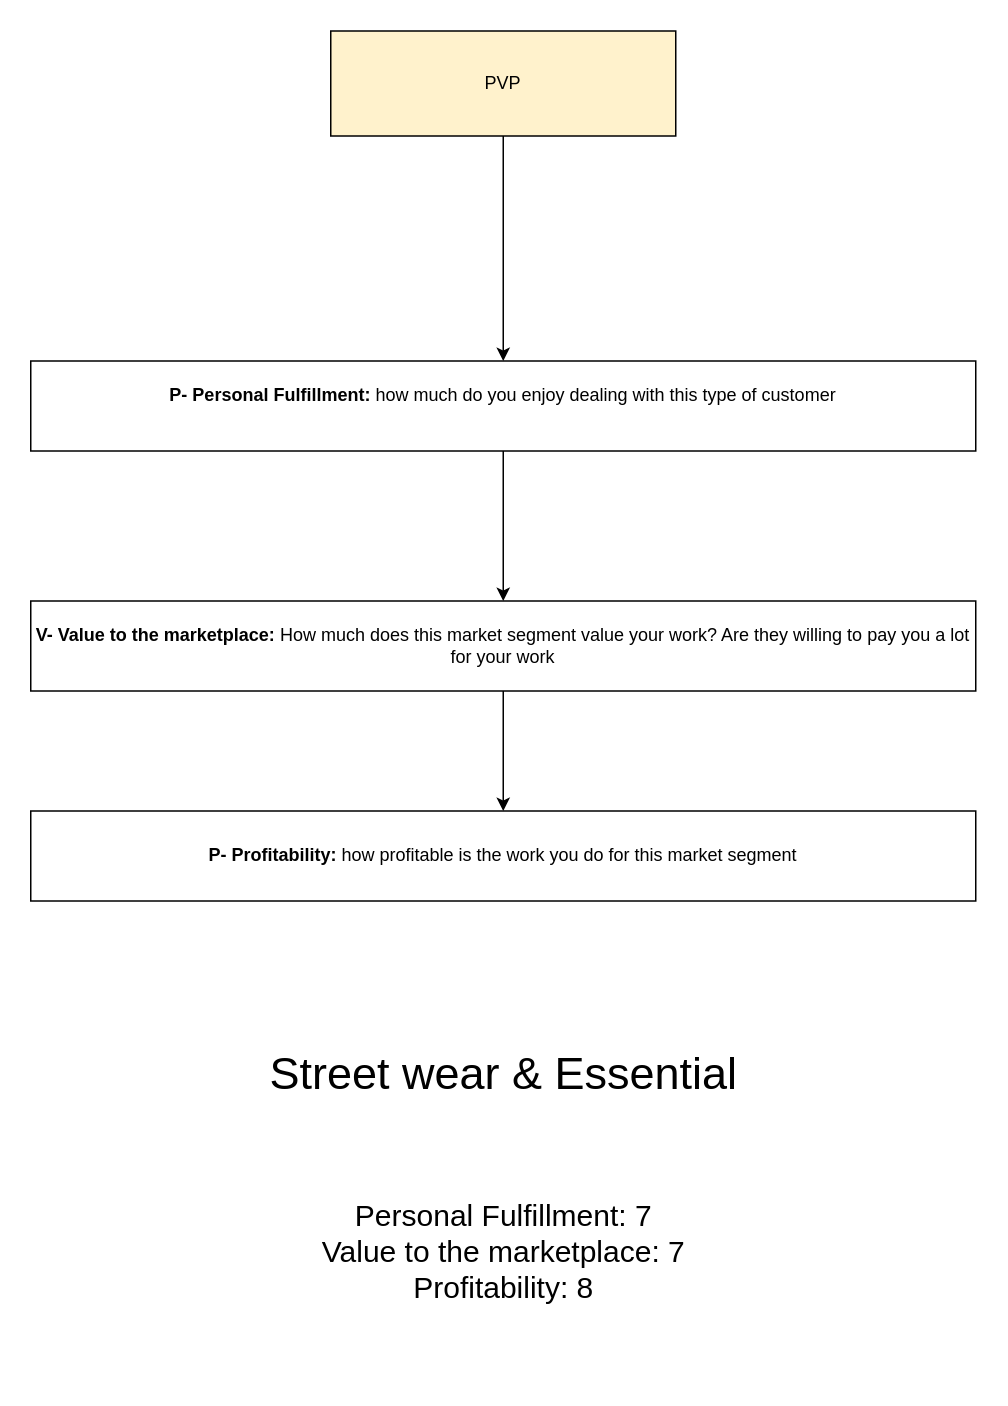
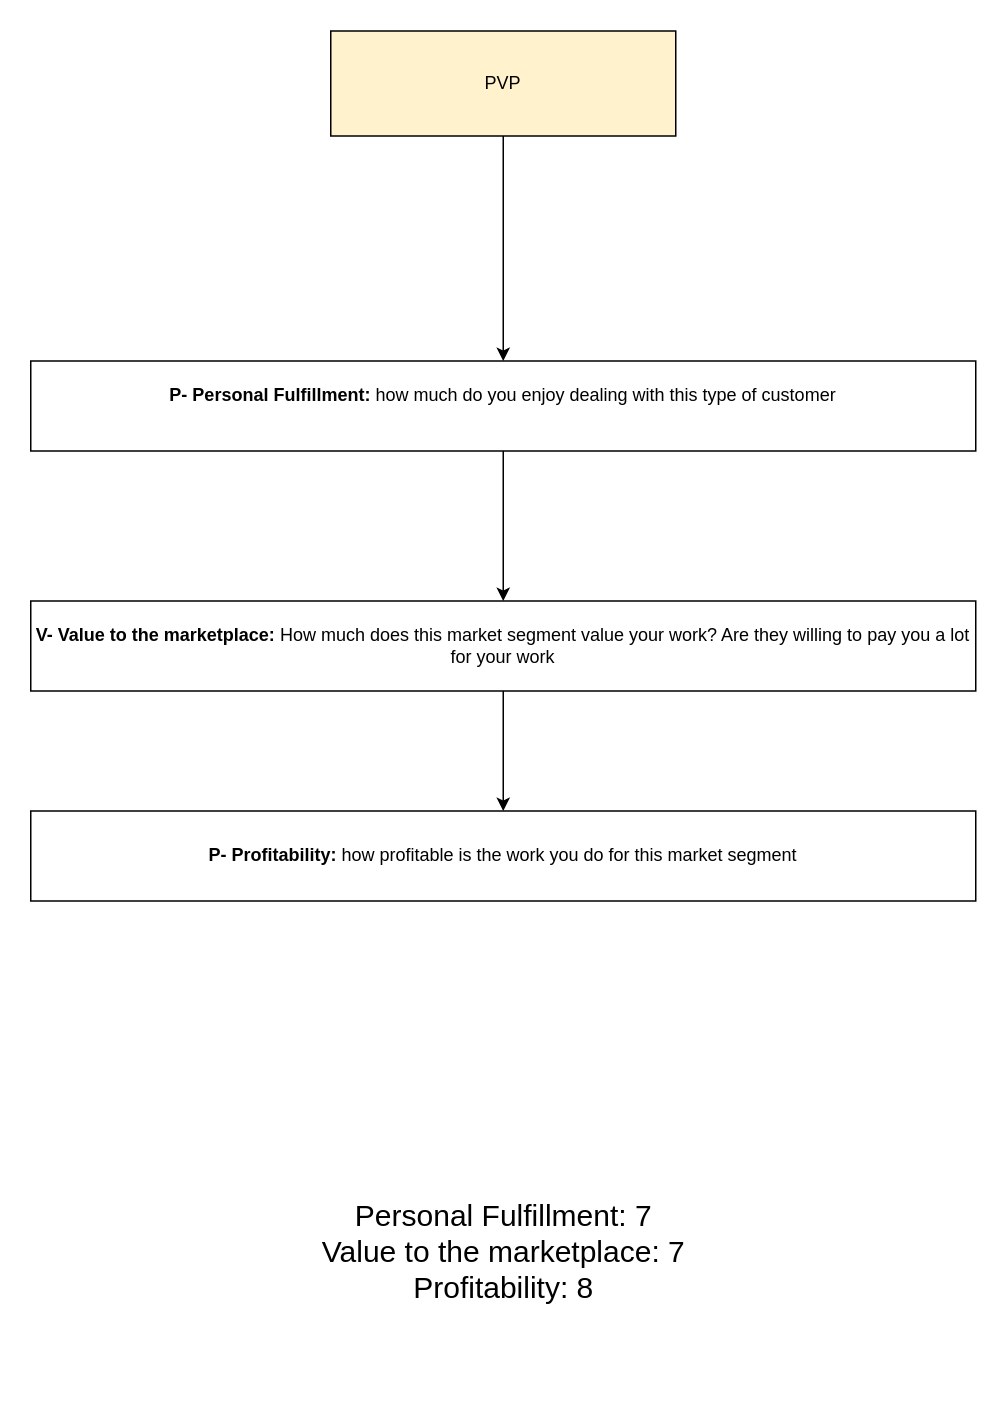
- <mxCell id="9" value="&lt;font style=&quot;font-size: 30px;&quot;&gt;Street wear &amp;amp; Essential &lt;/font&gt;" style="text;html=1;align=center;verticalAlign=middle;resizable=0;points=[];autosize=1;strokeColor=none;fillColor=none;" vertex="1" parent="1"><mxGeometry x="115" y="685" width="440" height="60" as="geometry" /></mxCell>
